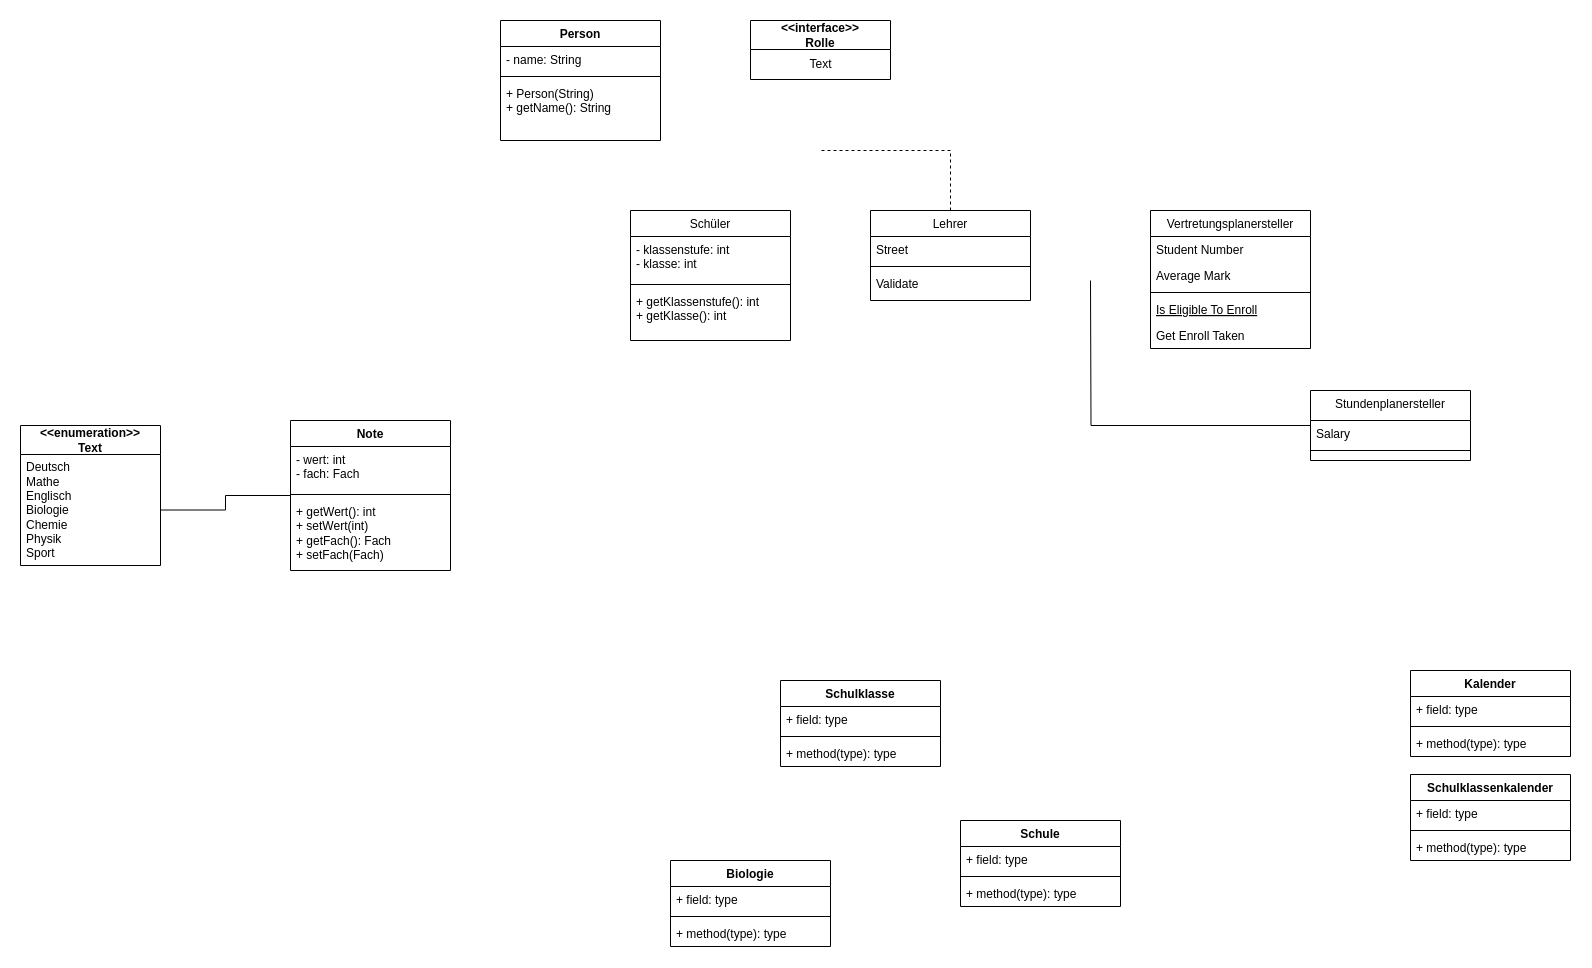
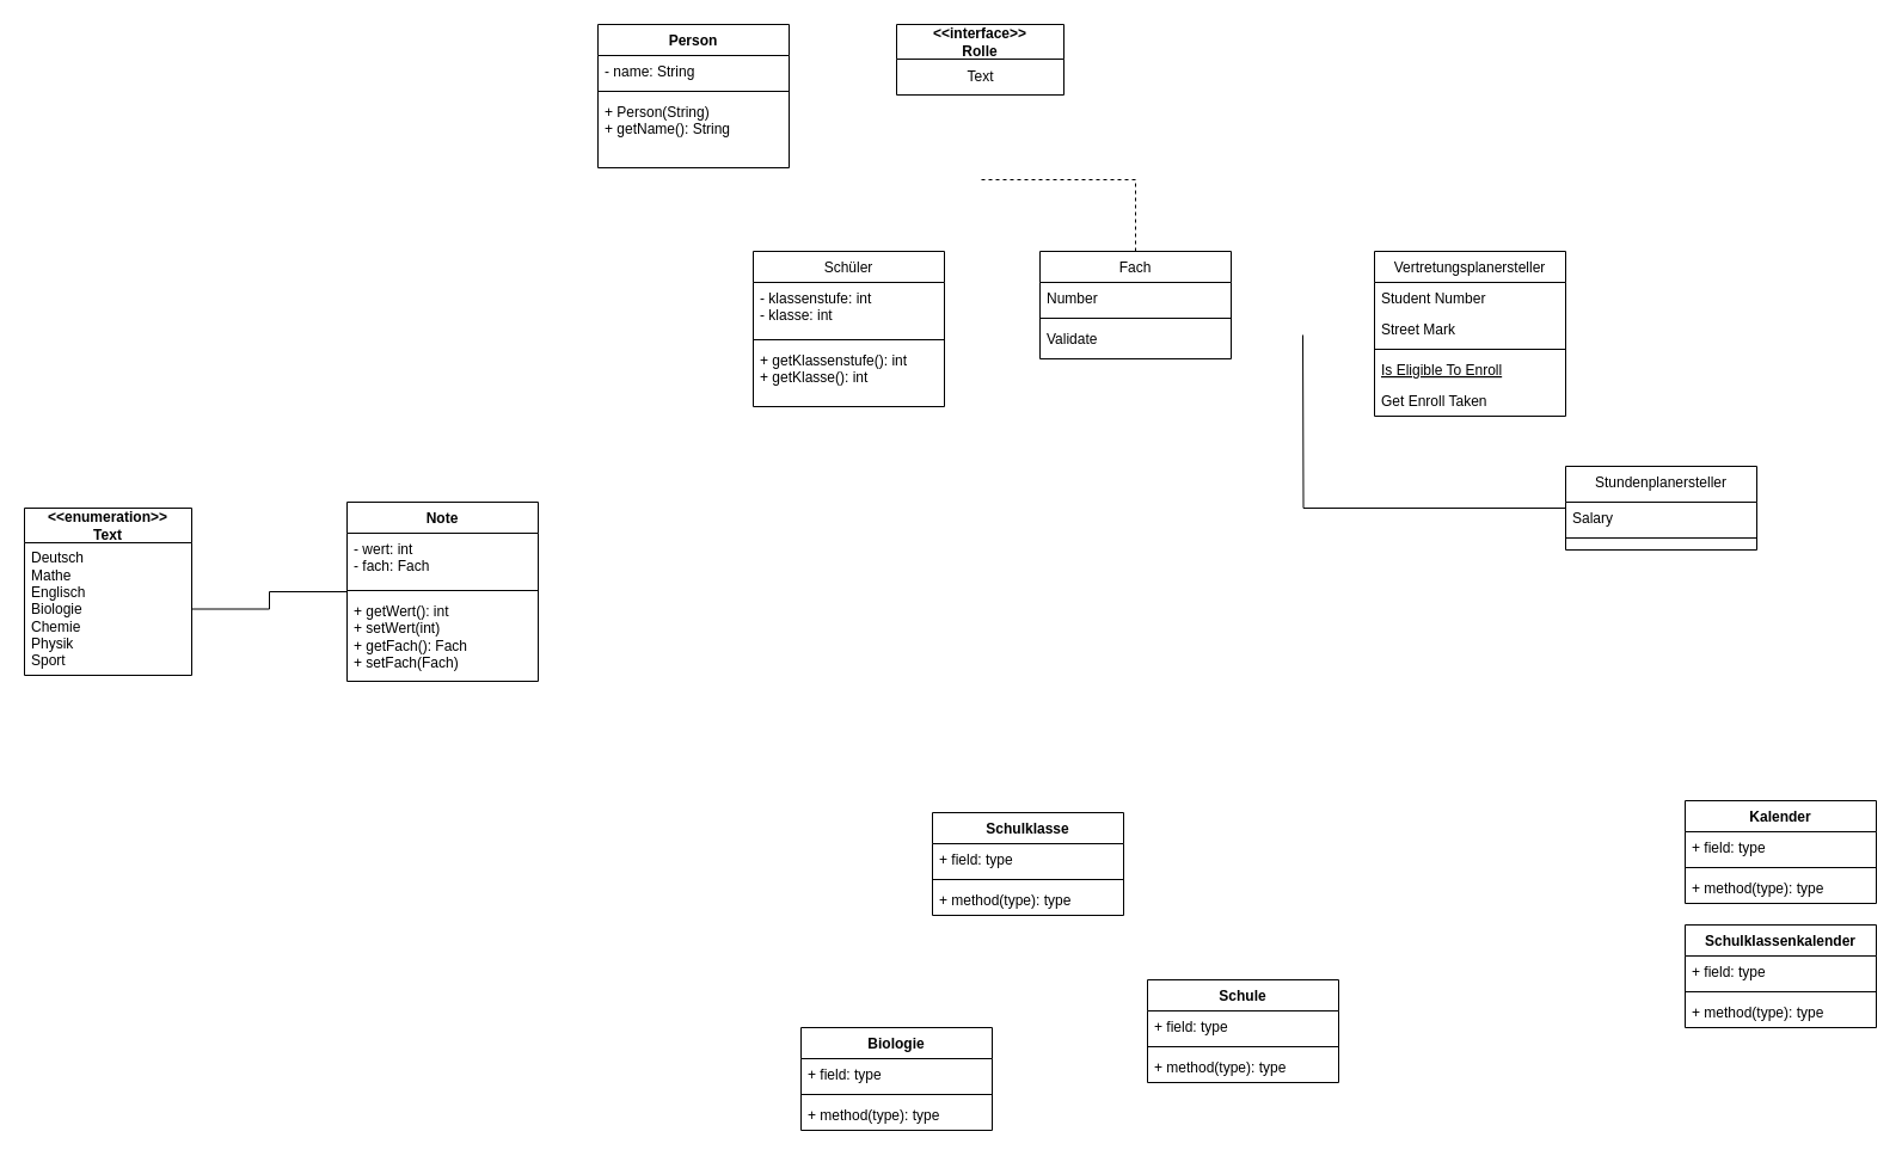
- <mxCell id="17" value="Lehrer" style="swimlane;fontStyle=0;align=center;verticalAlign=top;childLayout=stackLayout;horizontal=1;startSize=26;horizontalStack=0;resizeParent=1;resizeLast=0;collapsible=1;marginBottom=0;rounded=0;shadow=0;strokeWidth=1;" parent="1" vertex="1"><mxGeometry x="870" y="210" width="160" height="90" as="geometry"><mxRectangle x="550" y="140" width="160" height="26" as="alternateBounds" /></mxGeometry></mxCell>
+ <mxCell id="17" value="Fach" style="swimlane;fontStyle=0;align=center;verticalAlign=top;childLayout=stackLayout;horizontal=1;startSize=26;horizontalStack=0;resizeParent=1;resizeLast=0;collapsible=1;marginBottom=0;rounded=0;shadow=0;strokeWidth=1;" parent="1" vertex="1"><mxGeometry x="870" y="210" width="160" height="90" as="geometry"><mxRectangle x="550" y="140" width="160" height="26" as="alternateBounds" /></mxGeometry></mxCell>
- <mxCell id="18" value="Street" style="text;align=left;verticalAlign=top;spacingLeft=4;spacingRight=4;overflow=hidden;rotatable=0;points=[[0,0.5],[1,0.5]];portConstraint=eastwest;" parent="17" vertex="1"><mxGeometry y="26" width="160" height="26" as="geometry" /></mxCell>
+ <mxCell id="18" value="Number" style="text;align=left;verticalAlign=top;spacingLeft=4;spacingRight=4;overflow=hidden;rotatable=0;points=[[0,0.5],[1,0.5]];portConstraint=eastwest;" parent="17" vertex="1"><mxGeometry y="26" width="160" height="26" as="geometry" /></mxCell>
- <mxCell id="8" value="Average Mark" style="text;align=left;verticalAlign=top;spacingLeft=4;spacingRight=4;overflow=hidden;rotatable=0;points=[[0,0.5],[1,0.5]];portConstraint=eastwest;rounded=0;shadow=0;html=0;" parent="6" vertex="1"><mxGeometry y="52" width="160" height="26" as="geometry" /></mxCell>
+ <mxCell id="8" value="Street Mark" style="text;align=left;verticalAlign=top;spacingLeft=4;spacingRight=4;overflow=hidden;rotatable=0;points=[[0,0.5],[1,0.5]];portConstraint=eastwest;rounded=0;shadow=0;html=0;" parent="6" vertex="1"><mxGeometry y="52" width="160" height="26" as="geometry" /></mxCell>
